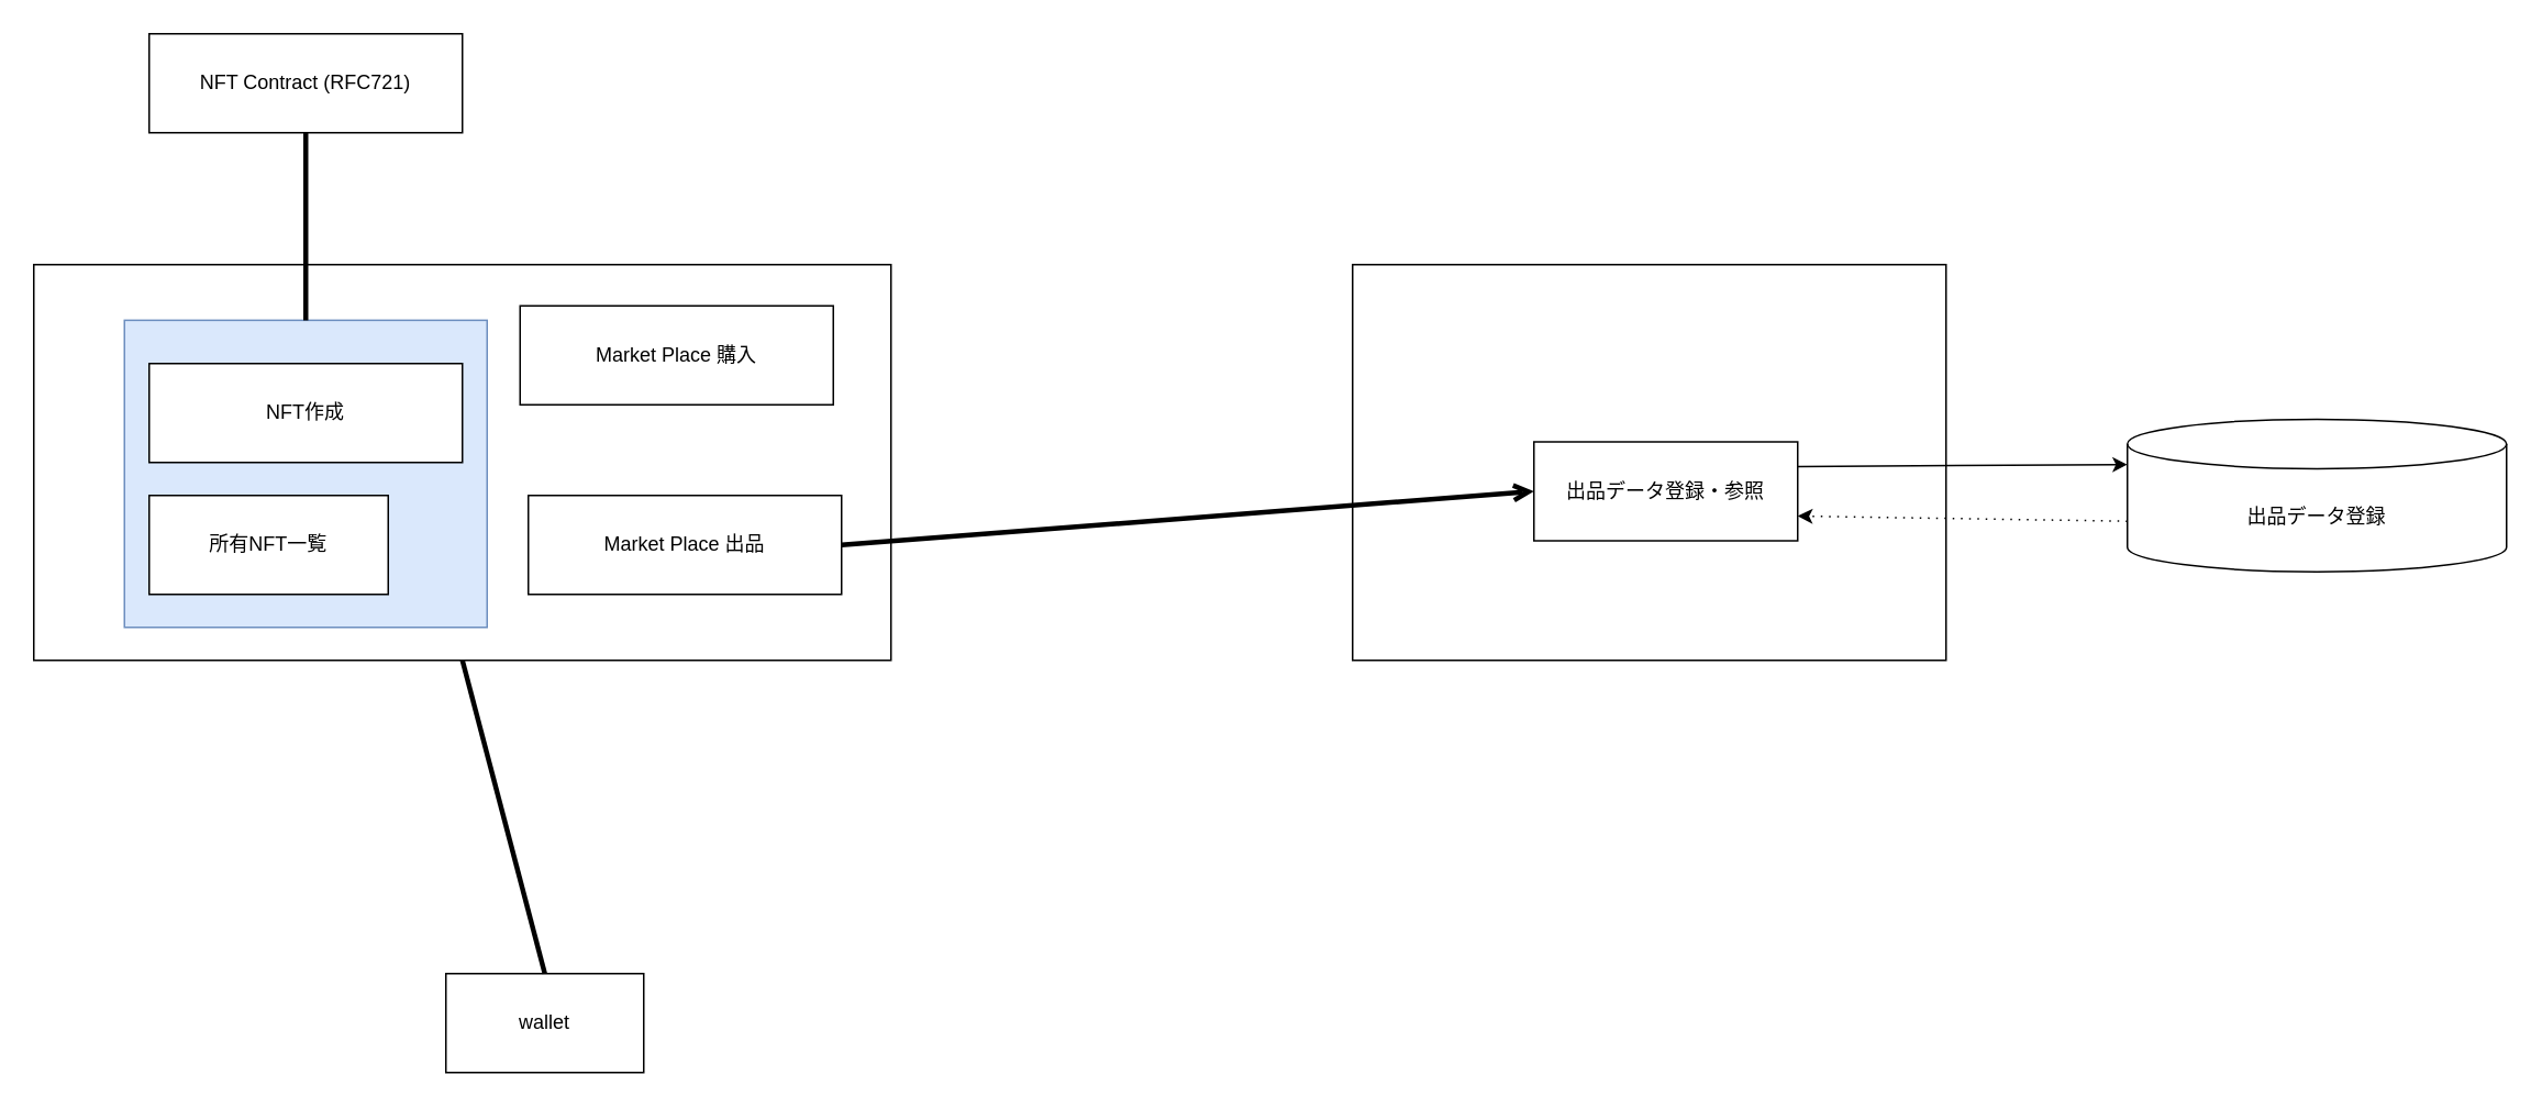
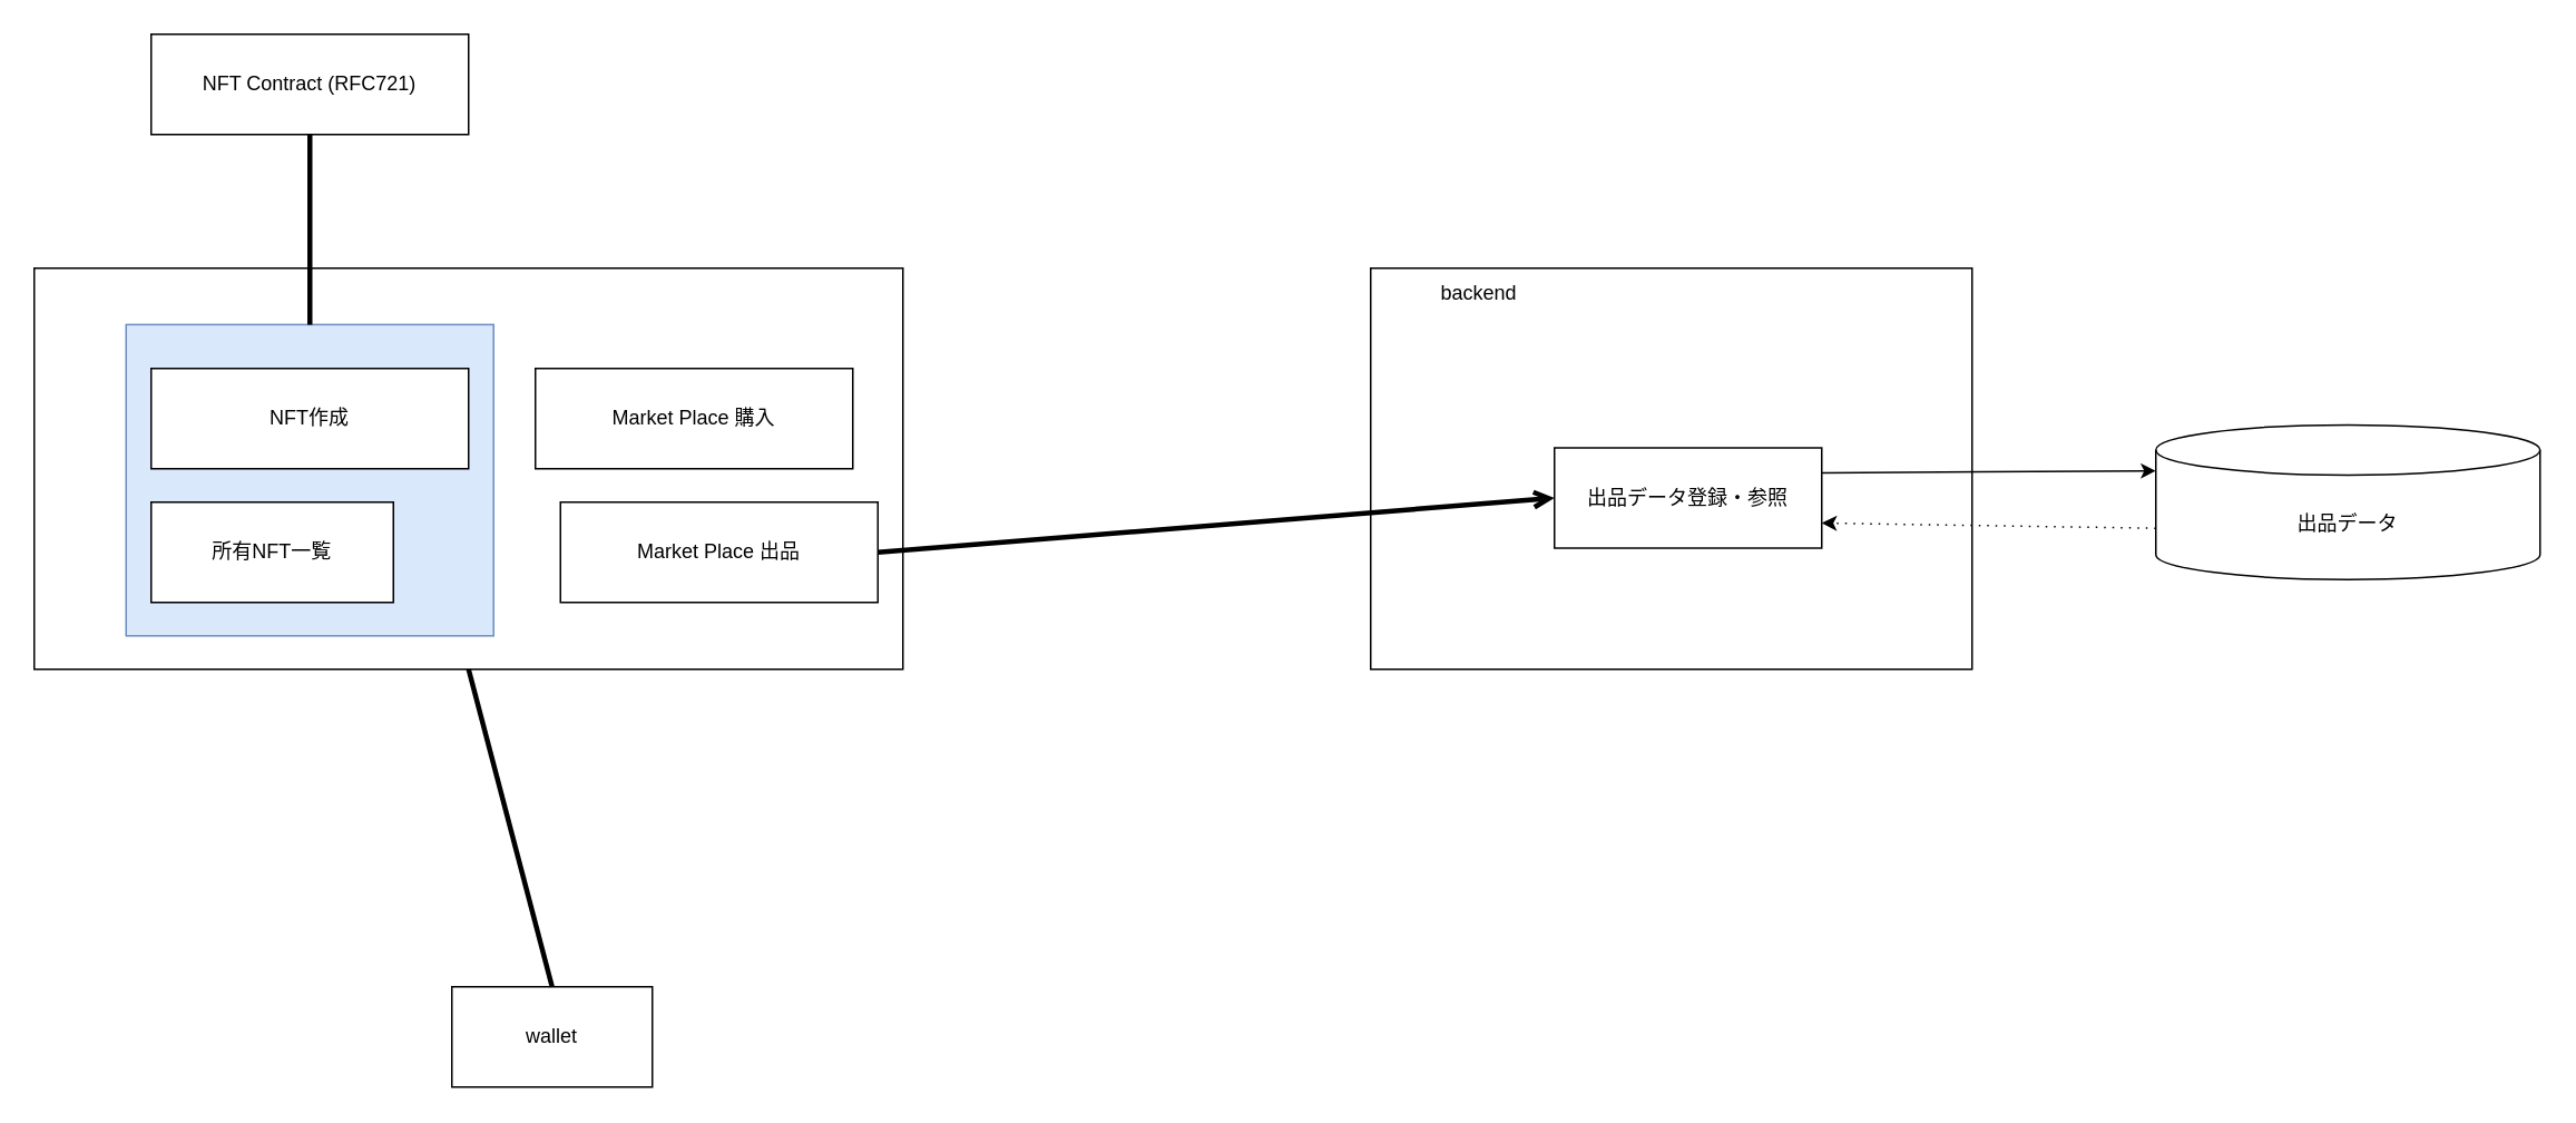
+ <mxCell id="6" value="backend" style="text;html=1;strokeColor=none;fillColor=none;align=center;verticalAlign=middle;whiteSpace=wrap;rounded=0;" vertex="1" parent="1"><mxGeometry x="820" y="160" width="130" height="30" as="geometry" /></mxCell>
- <mxCell id="13" value="Market Place 購入" style="rounded=0;whiteSpace=wrap;html=1;" vertex="1" parent="1"><mxGeometry x="315" y="185" width="190" height="60" as="geometry" /></mxCell>
+ <mxCell id="13" value="Market Place 購入" style="rounded=0;whiteSpace=wrap;html=1;" vertex="1" parent="1"><mxGeometry x="320" y="220" width="190" height="60" as="geometry" /></mxCell>
- <mxCell id="5" value="出品データ登録" style="shape=cylinder3;whiteSpace=wrap;html=1;boundedLbl=1;backgroundOutline=1;size=15;" vertex="1" parent="1"><mxGeometry x="1290" y="253.75" width="230" height="92.5" as="geometry" /></mxCell>
+ <mxCell id="5" value="出品データ" style="shape=cylinder3;whiteSpace=wrap;html=1;boundedLbl=1;backgroundOutline=1;size=15;" vertex="1" parent="1"><mxGeometry x="1290" y="253.75" width="230" height="92.5" as="geometry" /></mxCell>
- <mxCell id="12" value="Market Place 出品" style="rounded=0;whiteSpace=wrap;html=1;" vertex="1" parent="1"><mxGeometry x="320" y="300" width="190" height="60" as="geometry" /></mxCell>
+ <mxCell id="12" value="Market Place 出品" style="rounded=0;whiteSpace=wrap;html=1;" vertex="1" parent="1"><mxGeometry x="335" y="300" width="190" height="60" as="geometry" /></mxCell>
